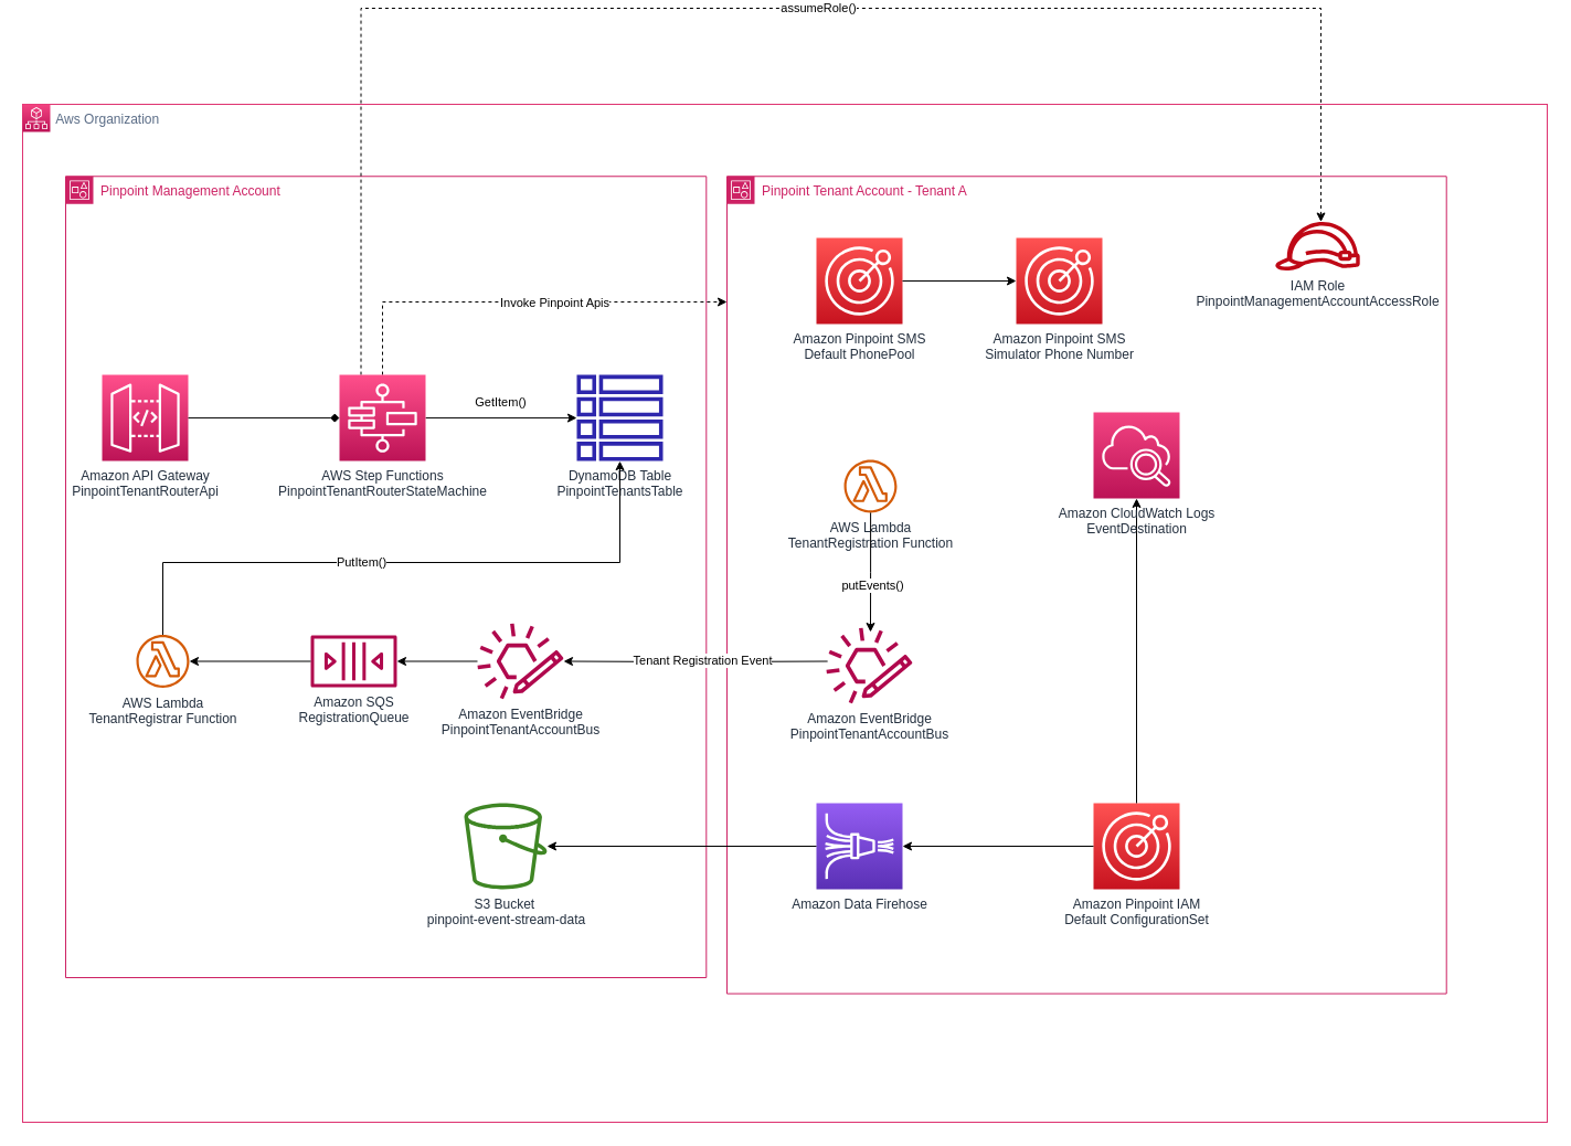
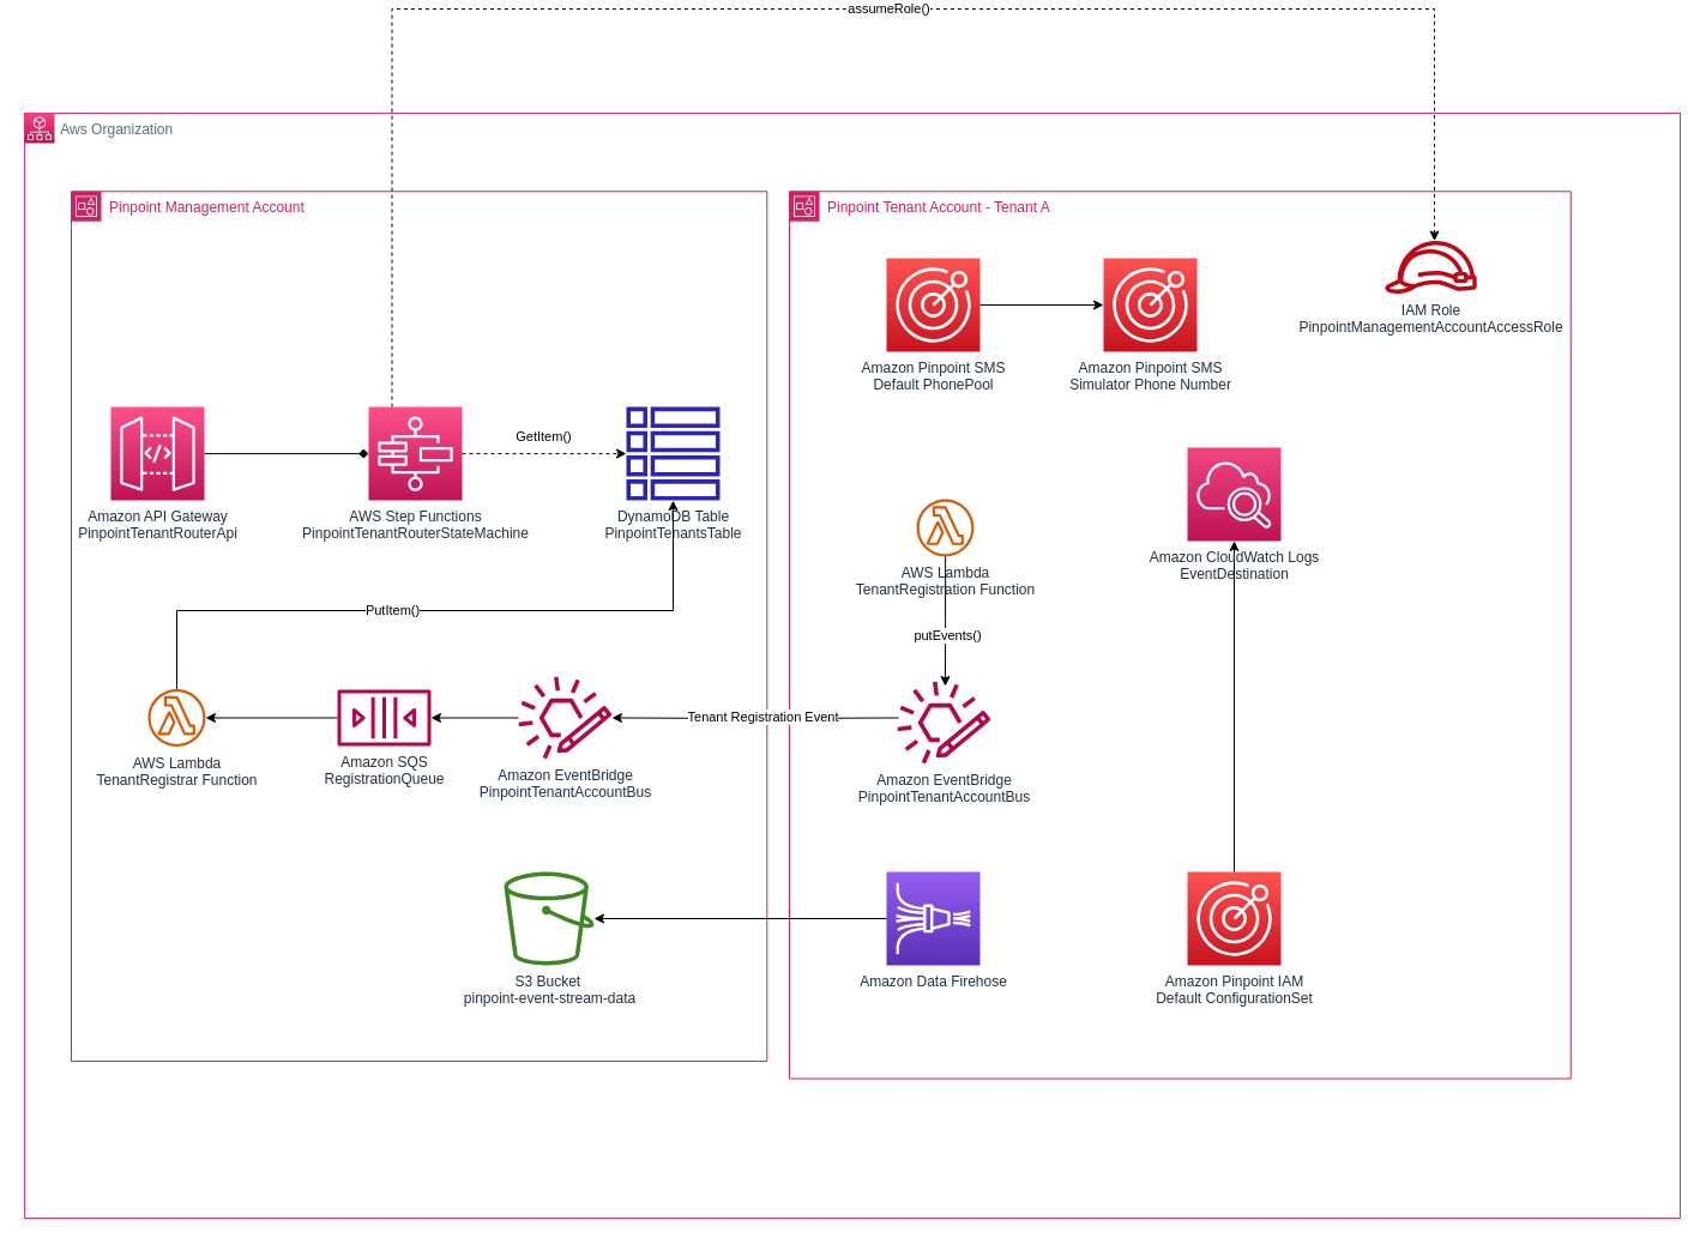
- <mxCell id="22" style="edgeStyle=orthogonalEdgeStyle;rounded=0;orthogonalLoop=1;jettySize=auto;html=1;exitX=0.5;exitY=0;exitDx=0;exitDy=0;exitPerimeter=0;dashed=1;" parent="2" source="28" target="11" edge="1"><mxGeometry relative="1" as="geometry"><Array as="points"><mxPoint x="326" y="179" /></Array><mxPoint x="281.999" y="257" as="sourcePoint" /></mxGeometry></mxCell>
- <mxCell id="23" value="Invoke Pinpoint Apis" style="edgeLabel;html=1;align=center;verticalAlign=middle;resizable=0;points=[];" parent="22" vertex="1" connectable="0"><mxGeometry x="0.175" relative="1" as="geometry"><mxPoint as="offset" /></mxGeometry></mxCell>
- <mxCell id="26" style="edgeStyle=orthogonalEdgeStyle;rounded=0;orthogonalLoop=1;jettySize=auto;html=1;" edge="1" parent="2" source="28" target="6"><mxGeometry relative="1" as="geometry" /></mxCell>
+ <mxCell id="26" style="edgeStyle=orthogonalEdgeStyle;rounded=0;orthogonalLoop=1;jettySize=auto;html=1;dashed=1;" edge="1" parent="2" source="28" target="6"><mxGeometry relative="1" as="geometry" /></mxCell>
- <mxCell id="17" style="edgeStyle=orthogonalEdgeStyle;rounded=0;orthogonalLoop=1;jettySize=auto;html=1;" parent="11" source="16" target="13" edge="1"><mxGeometry relative="1" as="geometry"><mxPoint x="245" y="526.853" as="sourcePoint" /></mxGeometry></mxCell>
